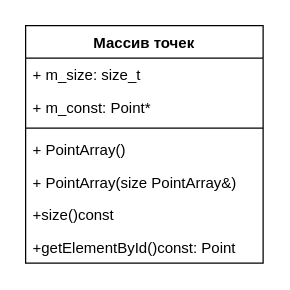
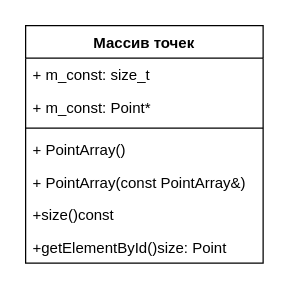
- <mxCell id="3" value="+ m_size: size_t" style="text;strokeColor=none;fillColor=none;align=left;verticalAlign=top;spacingLeft=4;spacingRight=4;overflow=hidden;rotatable=0;points=[[0,0.5],[1,0.5]];portConstraint=eastwest;" parent="2" vertex="1"><mxGeometry y="26" width="190" height="26" as="geometry" /></mxCell>
+ <mxCell id="3" value="+ m_const: size_t" style="text;strokeColor=none;fillColor=none;align=left;verticalAlign=top;spacingLeft=4;spacingRight=4;overflow=hidden;rotatable=0;points=[[0,0.5],[1,0.5]];portConstraint=eastwest;" parent="2" vertex="1"><mxGeometry y="26" width="190" height="26" as="geometry" /></mxCell>
- <mxCell id="7" value="+ PointArray(size PointArray&amp;)&#10;" style="text;strokeColor=none;fillColor=none;align=left;verticalAlign=top;spacingLeft=4;spacingRight=4;overflow=hidden;rotatable=0;points=[[0,0.5],[1,0.5]];portConstraint=eastwest;" parent="2" vertex="1"><mxGeometry y="112" width="190" height="26" as="geometry" /></mxCell>
+ <mxCell id="7" value="+ PointArray(const PointArray&amp;)&#10;" style="text;strokeColor=none;fillColor=none;align=left;verticalAlign=top;spacingLeft=4;spacingRight=4;overflow=hidden;rotatable=0;points=[[0,0.5],[1,0.5]];portConstraint=eastwest;" parent="2" vertex="1"><mxGeometry y="112" width="190" height="26" as="geometry" /></mxCell>
- <mxCell id="9" value="+getElementById()const: Point&#10;" style="text;strokeColor=none;fillColor=none;align=left;verticalAlign=top;spacingLeft=4;spacingRight=4;overflow=hidden;rotatable=0;points=[[0,0.5],[1,0.5]];portConstraint=eastwest;" parent="2" vertex="1"><mxGeometry y="164" width="190" height="26" as="geometry" /></mxCell>
+ <mxCell id="9" value="+getElementById()size: Point&#10;" style="text;strokeColor=none;fillColor=none;align=left;verticalAlign=top;spacingLeft=4;spacingRight=4;overflow=hidden;rotatable=0;points=[[0,0.5],[1,0.5]];portConstraint=eastwest;" parent="2" vertex="1"><mxGeometry y="164" width="190" height="26" as="geometry" /></mxCell>
